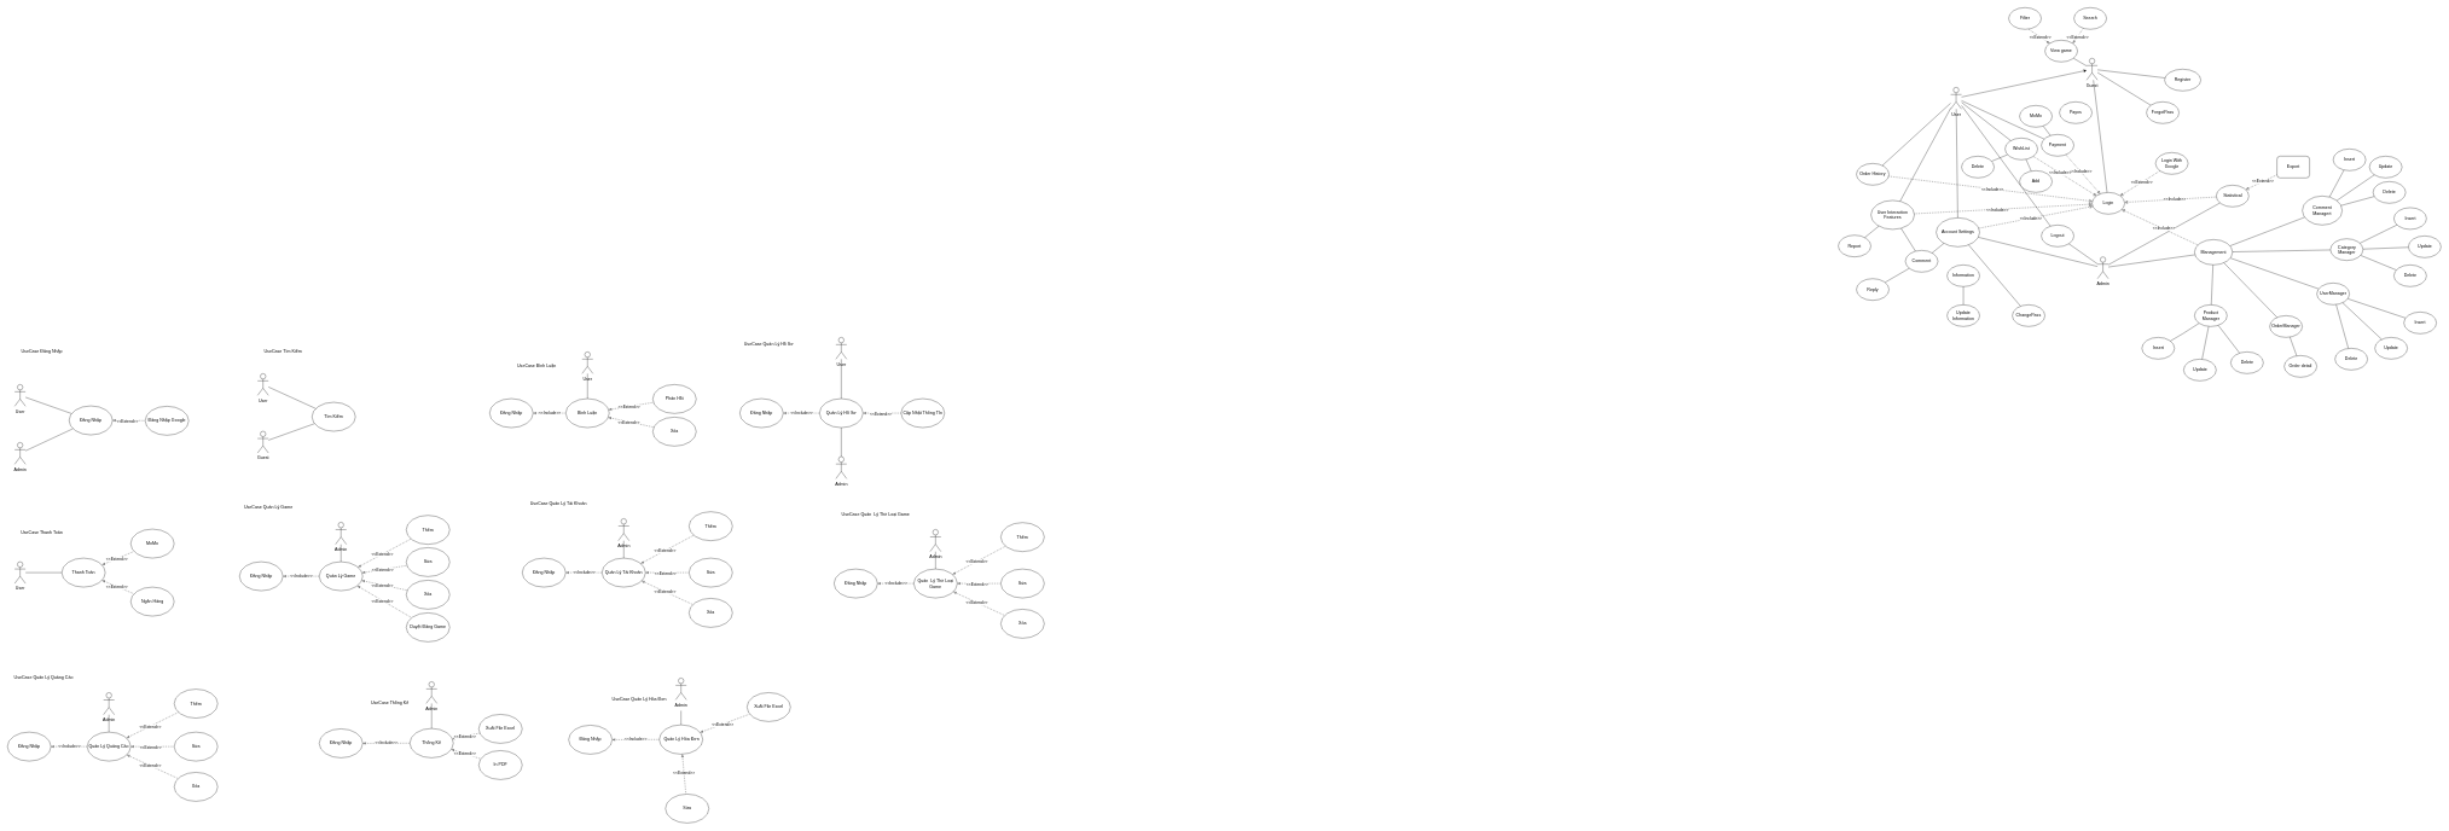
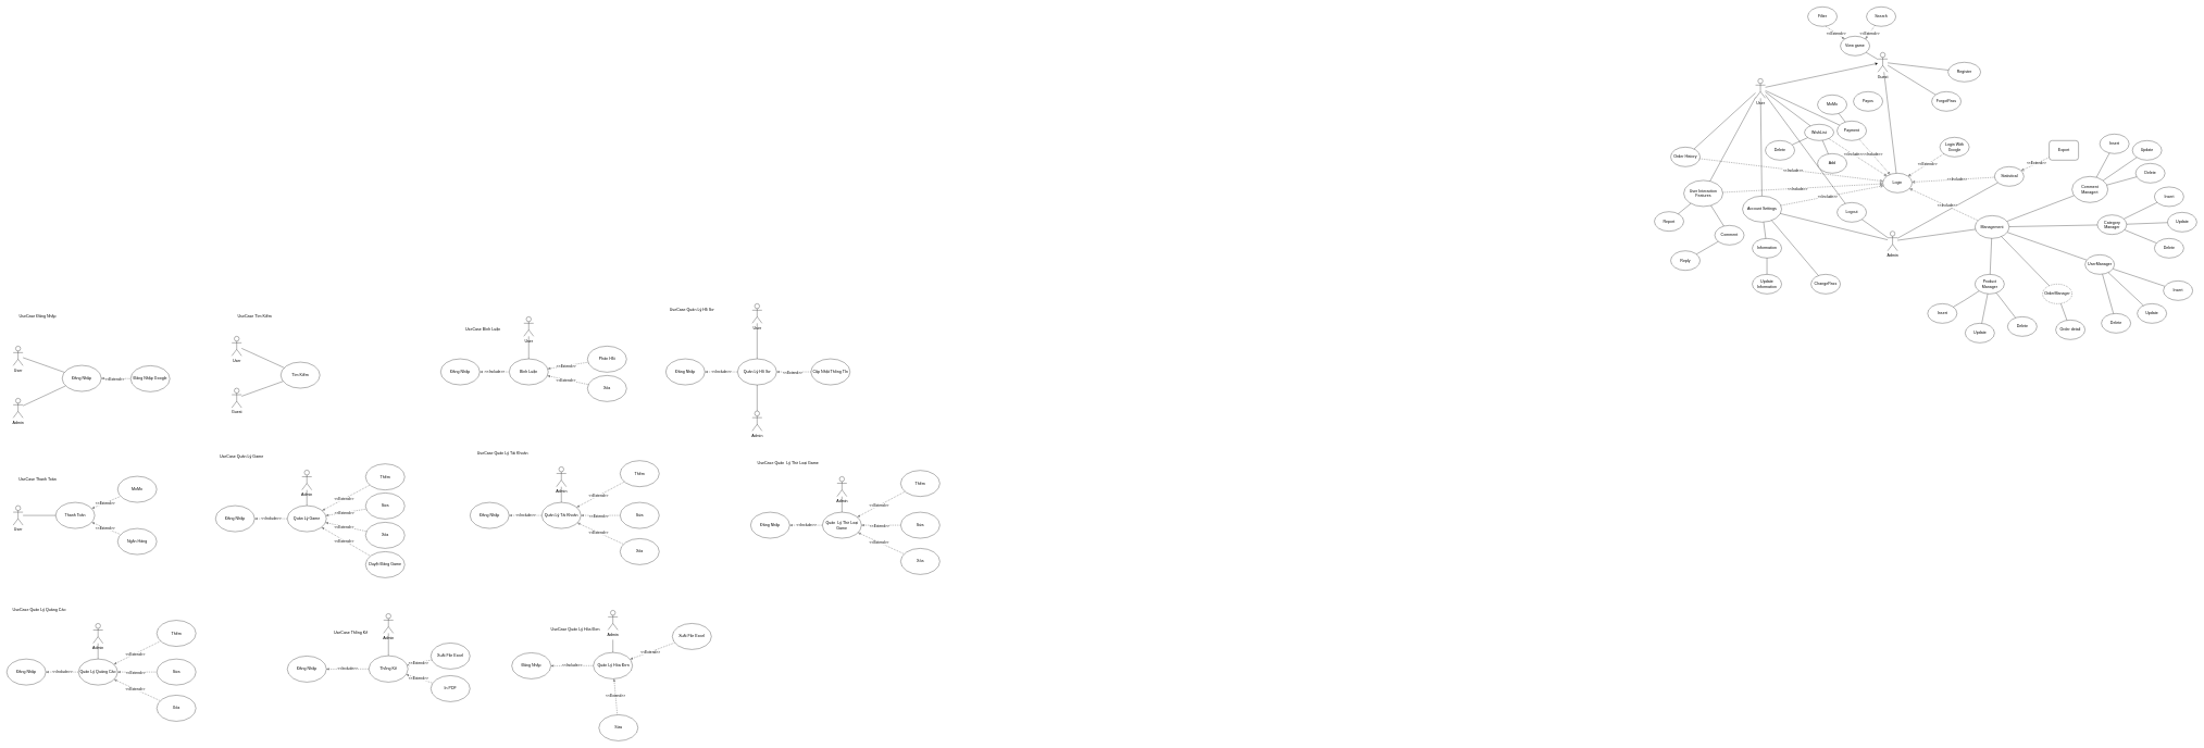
- <mxCell id="154" value="WishList" style="ellipse;whiteSpace=wrap;html=1;" parent="1" vertex="1"><mxGeometry x="5530" y="380" width="90" height="60" as="geometry" /></mxCell>
+ <mxCell id="154" value="WishList" style="ellipse;whiteSpace=wrap;html=1;" parent="1" vertex="1"><mxGeometry x="5530" y="380" width="90" height="50" as="geometry" /></mxCell>
- <mxCell id="188" value="" style="endArrow=none;html=1;rounded=0;" parent="1" source="170" target="155" edge="1"><mxGeometry width="50" height="50" relative="1" as="geometry"><mxPoint x="5812" y="805" as="sourcePoint" /><mxPoint x="5766" y="863" as="targetPoint" /></mxGeometry></mxCell>
+ <mxCell id="188" value="" style="endArrow=none;html=1;rounded=0;" parent="1" source="170" target="163" edge="1"><mxGeometry width="50" height="50" relative="1" as="geometry"><mxPoint x="5812" y="805" as="sourcePoint" /><mxPoint x="5766" y="863" as="targetPoint" /></mxGeometry></mxCell>
- <mxCell id="191" value="OrderManager" style="ellipse;whiteSpace=wrap;html=1;" parent="1" vertex="1"><mxGeometry x="6260" y="870" width="90" height="60" as="geometry" /></mxCell>
+ <mxCell id="191" value="OrderManager" style="ellipse;whiteSpace=wrap;html=1;dashed=1;" parent="1" vertex="1"><mxGeometry x="6260" y="870" width="90" height="60" as="geometry" /></mxCell>
